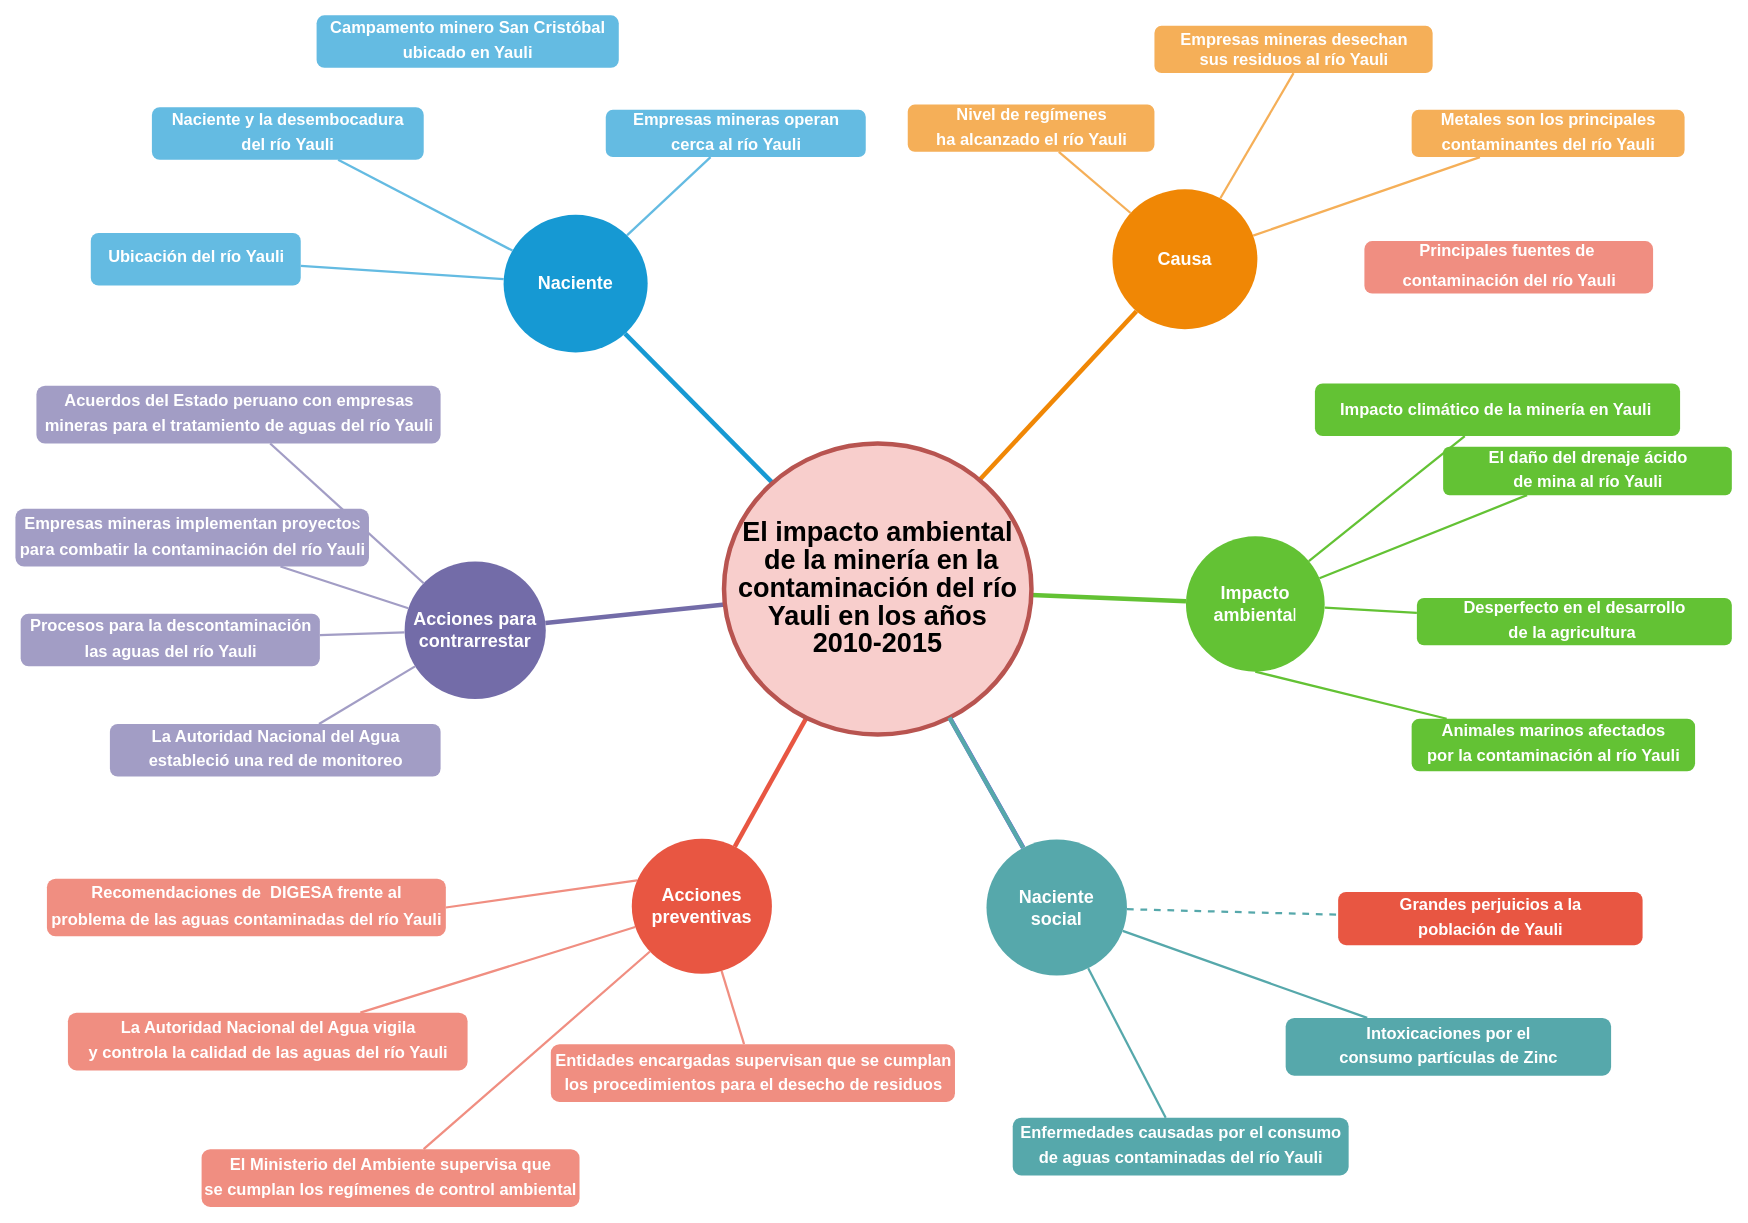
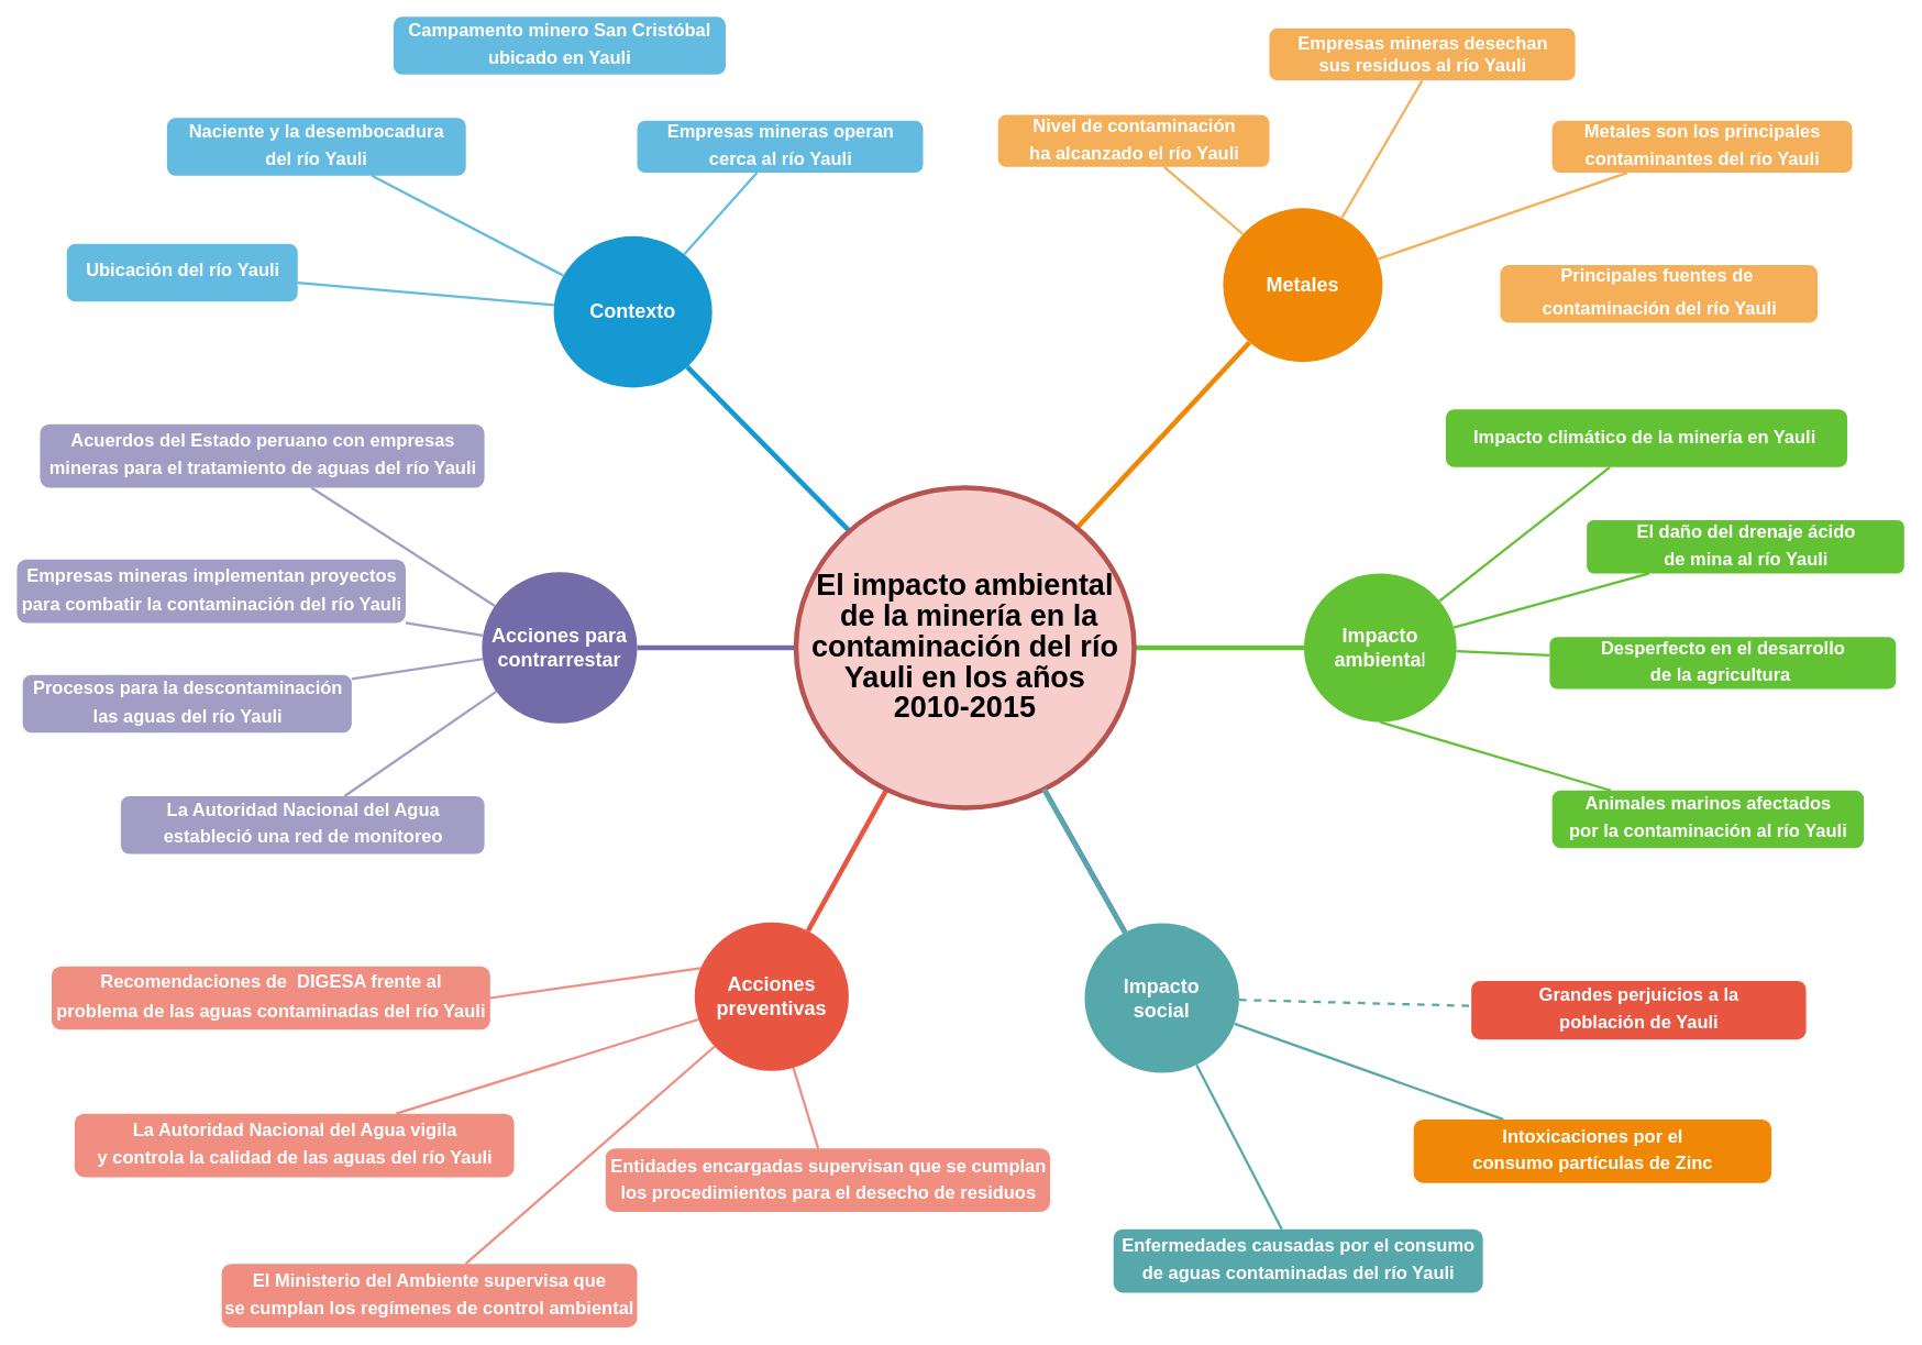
- <mxCell id="15" value="&lt;b&gt;&lt;span style=&quot;line-height: 107% ; font-family: &amp;#34;arial&amp;#34; , sans-serif&quot;&gt;&lt;font style=&quot;font-size: 22px&quot;&gt;Campamento minero San Cristóbal&lt;br&gt;&amp;nbsp;&amp;nbsp;&lt;br&gt;ubicado en Yauli&lt;/font&gt;&lt;/span&gt;&lt;/b&gt;" style="rounded=1;fillColor=#64BBE2;strokeColor=none;strokeWidth=3;shadow=0;html=1;fontColor=#FFFFFF;" parent="1" vertex="1"><mxGeometry x="421.64" y="20" width="403" height="70" as="geometry" /></mxCell>
+ <mxCell id="15" value="&lt;b&gt;&lt;span style=&quot;line-height: 107% ; font-family: &amp;#34;arial&amp;#34; , sans-serif&quot;&gt;&lt;font style=&quot;font-size: 22px&quot;&gt;Campamento minero San Cristóbal&lt;br&gt;&amp;nbsp;&amp;nbsp;&lt;br&gt;ubicado en Yauli&lt;/font&gt;&lt;/span&gt;&lt;/b&gt;" style="rounded=1;fillColor=#64BBE2;strokeColor=none;strokeWidth=3;shadow=0;html=1;fontColor=#FFFFFF;" parent="1" vertex="1"><mxGeometry x="476.64" y="20" width="403" height="70" as="geometry" /></mxCell>
- <mxCell id="20" value="&lt;span style=&quot;line-height: 107%&quot;&gt;&lt;font style=&quot;font-size: 22px&quot;&gt;&lt;font face=&quot;arial, sans-serif&quot;&gt;&lt;b&gt;Nivel de regímenes&lt;br&gt;&amp;nbsp;&amp;nbsp;&lt;/b&gt;&lt;/font&gt;&lt;br&gt;&lt;font face=&quot;arial, sans-serif&quot;&gt;&lt;b&gt;ha alcanzado el &lt;/b&gt;&lt;b&gt;río&lt;/b&gt;&lt;b&gt;&amp;nbsp;Yauli&lt;/b&gt;&lt;/font&gt;&lt;/font&gt;&lt;/span&gt;" style="rounded=1;fillColor=#f5af58;strokeColor=none;strokeWidth=3;shadow=0;html=1;fontColor=#FFFFFF;" parent="1" vertex="1"><mxGeometry x="1210" y="139" width="329" height="63" as="geometry" /></mxCell>
+ <mxCell id="20" value="&lt;span style=&quot;line-height: 107%&quot;&gt;&lt;font style=&quot;font-size: 22px&quot;&gt;&lt;font face=&quot;arial, sans-serif&quot;&gt;&lt;b&gt;Nivel de contaminación&lt;br&gt;&amp;nbsp;&amp;nbsp;&lt;/b&gt;&lt;/font&gt;&lt;br&gt;&lt;font face=&quot;arial, sans-serif&quot;&gt;&lt;b&gt;ha alcanzado el &lt;/b&gt;&lt;b&gt;río&lt;/b&gt;&lt;b&gt;&amp;nbsp;Yauli&lt;/b&gt;&lt;/font&gt;&lt;/font&gt;&lt;/span&gt;" style="rounded=1;fillColor=#f5af58;strokeColor=none;strokeWidth=3;shadow=0;html=1;fontColor=#FFFFFF;" parent="1" vertex="1"><mxGeometry x="1210" y="139" width="329" height="63" as="geometry" /></mxCell>
- <mxCell id="16" value="&lt;b&gt;&lt;span style=&quot;line-height: 107% ; font-family: &amp;#34;arial&amp;#34; , sans-serif&quot;&gt;&lt;font style=&quot;font-size: 22px&quot;&gt;Empresas mineras operan &lt;br&gt;&lt;br&gt;cerca al río Yauli&lt;/font&gt;&lt;/span&gt;&lt;/b&gt;" style="rounded=1;fillColor=#64BBE2;strokeColor=none;strokeWidth=3;shadow=0;html=1;fontColor=#FFFFFF;" parent="1" vertex="1"><mxGeometry x="807.28" y="146" width="346.72" height="63" as="geometry" /></mxCell>
+ <mxCell id="16" value="&lt;b&gt;&lt;span style=&quot;line-height: 107% ; font-family: &amp;#34;arial&amp;#34; , sans-serif&quot;&gt;&lt;font style=&quot;font-size: 22px&quot;&gt;Empresas mineras operan &lt;br&gt;&lt;br&gt;cerca al río Yauli&lt;/font&gt;&lt;/span&gt;&lt;/b&gt;" style="rounded=1;fillColor=#64BBE2;strokeColor=none;strokeWidth=3;shadow=0;html=1;fontColor=#FFFFFF;" parent="1" vertex="1"><mxGeometry x="772.28" y="146" width="346.72" height="63" as="geometry" /></mxCell>
- <mxCell id="13" value="&lt;span style=&quot;line-height: 107%&quot;&gt;&lt;font face=&quot;Arial, sans-serif&quot; style=&quot;font-size: 22px&quot;&gt;&lt;b&gt;Ubicación del &lt;/b&gt;&lt;b&gt;río&lt;/b&gt;&lt;b&gt;&amp;nbsp;Yauli&lt;/b&gt;&lt;/font&gt;&lt;/span&gt;" style="rounded=1;fillColor=#64BBE2;strokeColor=none;strokeWidth=3;shadow=0;html=1;fontColor=#FFFFFF;" parent="1" vertex="1"><mxGeometry x="120.5" y="310.25" width="280" height="70" as="geometry" /></mxCell>
+ <mxCell id="13" value="&lt;span style=&quot;line-height: 107%&quot;&gt;&lt;font face=&quot;Arial, sans-serif&quot; style=&quot;font-size: 22px&quot;&gt;&lt;b&gt;Ubicación del &lt;/b&gt;&lt;b&gt;río&lt;/b&gt;&lt;b&gt;&amp;nbsp;Yauli&lt;/b&gt;&lt;/font&gt;&lt;/span&gt;" style="rounded=1;fillColor=#64BBE2;strokeColor=none;strokeWidth=3;shadow=0;html=1;fontColor=#FFFFFF;" parent="1" vertex="1"><mxGeometry x="80.5" y="295.25" width="280" height="70" as="geometry" /></mxCell>
- <mxCell id="3" value="&lt;font style=&quot;font-size: 24px&quot;&gt;&lt;b&gt;Causa&lt;/b&gt;&lt;/font&gt;" style="ellipse;whiteSpace=wrap;html=1;shadow=0;fontFamily=Helvetica;fontSize=20;fontColor=#FFFFFF;align=center;strokeWidth=3;fillColor=#F08705;strokeColor=none;gradientColor=none;" parent="1" vertex="1"><mxGeometry x="1483" y="252" width="193.28" height="186.5" as="geometry" /></mxCell>
+ <mxCell id="3" value="&lt;font style=&quot;font-size: 24px&quot;&gt;&lt;b&gt;Metales&lt;/b&gt;&lt;/font&gt;" style="ellipse;whiteSpace=wrap;html=1;shadow=0;fontFamily=Helvetica;fontSize=20;fontColor=#FFFFFF;align=center;strokeWidth=3;fillColor=#F08705;strokeColor=none;gradientColor=none;" parent="1" vertex="1"><mxGeometry x="1483" y="252" width="193.28" height="186.5" as="geometry" /></mxCell>
- <mxCell id="22" value="&lt;b&gt;&lt;span style=&quot;line-height: 15.693px ; font-family: &amp;#34;arial&amp;#34; , sans-serif&quot;&gt;&lt;font style=&quot;font-size: 22px&quot;&gt;Principales fuentes de&amp;nbsp;&lt;br&gt;&lt;br&gt;contaminación del río Yauli&lt;/font&gt;&lt;/span&gt;&lt;/b&gt;" style="rounded=1;fillColor=#f08e81;strokeColor=none;strokeWidth=3;shadow=0;html=1;fontColor=#FFFFFF;" parent="1" vertex="1"><mxGeometry x="1819" y="321" width="385" height="70" as="geometry" /></mxCell>
+ <mxCell id="22" value="&lt;b&gt;&lt;span style=&quot;line-height: 15.693px ; font-family: &amp;#34;arial&amp;#34; , sans-serif&quot;&gt;&lt;font style=&quot;font-size: 22px&quot;&gt;Principales fuentes de&amp;nbsp;&lt;br&gt;&lt;br&gt;contaminación del río Yauli&lt;/font&gt;&lt;/span&gt;&lt;/b&gt;" style="rounded=1;fillColor=#f5af58;strokeColor=none;strokeWidth=3;shadow=0;html=1;fontColor=#FFFFFF;" parent="1" vertex="1"><mxGeometry x="1819" y="321" width="385" height="70" as="geometry" /></mxCell>
- <mxCell id="2" value="&lt;b&gt;&lt;font style=&quot;font-size: 24px&quot;&gt;Naciente&lt;/font&gt;&lt;/b&gt;" style="ellipse;whiteSpace=wrap;html=1;shadow=0;fontFamily=Helvetica;fontSize=20;fontColor=#FFFFFF;align=center;strokeWidth=3;fillColor=#1699D3;strokeColor=none;" parent="1" vertex="1"><mxGeometry x="671" y="286" width="192.15" height="183.5" as="geometry" /></mxCell>
+ <mxCell id="2" value="&lt;b&gt;&lt;font style=&quot;font-size: 24px&quot;&gt;Contexto&lt;/font&gt;&lt;/b&gt;" style="ellipse;whiteSpace=wrap;html=1;shadow=0;fontFamily=Helvetica;fontSize=20;fontColor=#FFFFFF;align=center;strokeWidth=3;fillColor=#1699D3;strokeColor=none;" parent="1" vertex="1"><mxGeometry x="671" y="286" width="192.15" height="183.5" as="geometry" /></mxCell>
- <mxCell id="26" value="&lt;b&gt;&lt;span style=&quot;line-height: 107% ; font-family: &amp;#34;arial&amp;#34; , sans-serif&quot;&gt;&lt;font style=&quot;font-size: 22px&quot;&gt;Impacto climático de la minería en Yauli&amp;nbsp;&lt;/font&gt;&lt;/span&gt;&lt;/b&gt;" style="rounded=1;strokeColor=none;strokeWidth=3;shadow=0;html=1;fontColor=#FFFFFF;fontSize=22;fillColor=#63C234;" parent="1" vertex="1"><mxGeometry x="1753" y="511" width="487" height="70" as="geometry" /></mxCell>
+ <mxCell id="26" value="&lt;b&gt;&lt;span style=&quot;line-height: 107% ; font-family: &amp;#34;arial&amp;#34; , sans-serif&quot;&gt;&lt;font style=&quot;font-size: 22px&quot;&gt;Impacto climático de la minería en Yauli&amp;nbsp;&lt;/font&gt;&lt;/span&gt;&lt;/b&gt;" style="rounded=1;strokeColor=none;strokeWidth=3;shadow=0;html=1;fontColor=#FFFFFF;fontSize=22;fillColor=#63C234;" parent="1" vertex="1"><mxGeometry x="1753" y="496" width="487" height="70" as="geometry" /></mxCell>
- <mxCell id="27" value="&lt;b&gt;&lt;span style=&quot;line-height: 107% ; font-family: &amp;#34;arial&amp;#34; , sans-serif&quot;&gt;&lt;font style=&quot;font-size: 22px&quot;&gt;El daño del drenaje ácido &lt;br&gt;&lt;br&gt;de mina al río Yauli&lt;/font&gt;&lt;/span&gt;&lt;/b&gt;" style="rounded=1;strokeColor=none;strokeWidth=3;shadow=0;html=1;fontColor=#FFFFFF;arcSize=13;fillColor=#63C234;" parent="1" vertex="1"><mxGeometry x="1924" y="595.31" width="385" height="64.5" as="geometry" /></mxCell>
+ <mxCell id="27" value="&lt;b&gt;&lt;span style=&quot;line-height: 107% ; font-family: &amp;#34;arial&amp;#34; , sans-serif&quot;&gt;&lt;font style=&quot;font-size: 22px&quot;&gt;El daño del drenaje ácido &lt;br&gt;&lt;br&gt;de mina al río Yauli&lt;/font&gt;&lt;/span&gt;&lt;/b&gt;" style="rounded=1;strokeColor=none;strokeWidth=3;shadow=0;html=1;fontColor=#FFFFFF;arcSize=13;fillColor=#63C234;" parent="1" vertex="1"><mxGeometry x="1924" y="630.31" width="385" height="64.5" as="geometry" /></mxCell>
- <mxCell id="4" value="&lt;font style=&quot;font-size: 24px&quot;&gt;&lt;b&gt;Impacto &lt;br&gt;ambienta&lt;/b&gt;l&lt;/font&gt;" style="ellipse;whiteSpace=wrap;html=1;shadow=0;fontFamily=Helvetica;fontSize=20;fontColor=#FFFFFF;align=center;strokeWidth=3;strokeColor=none;fillColor=#63C234;" parent="1" vertex="1"><mxGeometry x="1581" y="714.81" width="185" height="180.38" as="geometry" /></mxCell>
+ <mxCell id="4" value="&lt;font style=&quot;font-size: 24px&quot;&gt;&lt;b&gt;Impacto &lt;br&gt;ambienta&lt;/b&gt;l&lt;/font&gt;" style="ellipse;whiteSpace=wrap;html=1;shadow=0;fontFamily=Helvetica;fontSize=20;fontColor=#FFFFFF;align=center;strokeWidth=3;strokeColor=none;fillColor=#63C234;" parent="1" vertex="1"><mxGeometry x="1581" y="694.81" width="185" height="180.38" as="geometry" /></mxCell>
- <mxCell id="28" value="&lt;b&gt;&lt;span style=&quot;line-height: 107% ; font-family: &amp;#34;arial&amp;#34; , sans-serif&quot;&gt;&lt;font style=&quot;font-size: 22px&quot;&gt;Desperfecto en el desarrollo &lt;br&gt;&lt;br&gt;de la agricultura&amp;nbsp;&lt;/font&gt;&lt;/span&gt;&lt;/b&gt;" style="rounded=1;strokeColor=none;strokeWidth=3;shadow=0;html=1;fontColor=#FFFFFF;fillColor=#63C234;" parent="1" vertex="1"><mxGeometry x="1889" y="797" width="420" height="63" as="geometry" /></mxCell>
+ <mxCell id="28" value="&lt;b&gt;&lt;span style=&quot;line-height: 107% ; font-family: &amp;#34;arial&amp;#34; , sans-serif&quot;&gt;&lt;font style=&quot;font-size: 22px&quot;&gt;Desperfecto en el desarrollo &lt;br&gt;&lt;br&gt;de la agricultura&amp;nbsp;&lt;/font&gt;&lt;/span&gt;&lt;/b&gt;" style="rounded=1;strokeColor=none;strokeWidth=3;shadow=0;html=1;fontColor=#FFFFFF;fillColor=#63C234;" parent="1" vertex="1"><mxGeometry x="1879" y="772" width="420" height="63" as="geometry" /></mxCell>
- <mxCell id="45" value="&lt;b&gt;&lt;font style=&quot;font-size: 24px&quot;&gt;Acciones para contrarrestar&lt;/font&gt;&lt;/b&gt;" style="ellipse;whiteSpace=wrap;html=1;shadow=0;fontFamily=Helvetica;fontSize=20;fontColor=#FFFFFF;align=center;strokeWidth=3;fillColor=#736ca8;strokeColor=none;" parent="1" vertex="1"><mxGeometry x="539" y="748.25" width="188.28" height="183.5" as="geometry" /></mxCell>
+ <mxCell id="45" value="&lt;b&gt;&lt;font style=&quot;font-size: 24px&quot;&gt;Acciones para contrarrestar&lt;/font&gt;&lt;/b&gt;" style="ellipse;whiteSpace=wrap;html=1;shadow=0;fontFamily=Helvetica;fontSize=20;fontColor=#FFFFFF;align=center;strokeWidth=3;fillColor=#736ca8;strokeColor=none;" parent="1" vertex="1"><mxGeometry x="584" y="693.25" width="188.28" height="183.5" as="geometry" /></mxCell>
- <mxCell id="5" value="&lt;font style=&quot;font-size: 24px&quot;&gt;&lt;b&gt;Naciente &lt;br&gt;social&lt;/b&gt;&lt;/font&gt;" style="ellipse;whiteSpace=wrap;html=1;shadow=0;fontFamily=Helvetica;fontSize=20;fontColor=#FFFFFF;align=center;strokeWidth=3;strokeColor=none;fillColor=#56A8AB;" parent="1" vertex="1"><mxGeometry x="1315" y="1119" width="187.35" height="181.5" as="geometry" /></mxCell>
+ <mxCell id="5" value="&lt;font style=&quot;font-size: 24px&quot;&gt;&lt;b&gt;Impacto &lt;br&gt;social&lt;/b&gt;&lt;/font&gt;" style="ellipse;whiteSpace=wrap;html=1;shadow=0;fontFamily=Helvetica;fontSize=20;fontColor=#FFFFFF;align=center;strokeWidth=3;strokeColor=none;fillColor=#56A8AB;" parent="1" vertex="1"><mxGeometry x="1315" y="1119" width="187.35" height="181.5" as="geometry" /></mxCell>
- <mxCell id="33" value="&lt;b&gt;&lt;span style=&quot;line-height: 107% ; font-family: &amp;#34;arial&amp;#34; , sans-serif&quot;&gt;&lt;font style=&quot;font-size: 22px&quot;&gt;Intoxicaciones por el &lt;br&gt;&lt;br&gt;consumo partículas de Zinc&lt;/font&gt;&lt;/span&gt;&lt;/b&gt;" style="rounded=1;strokeColor=none;strokeWidth=3;shadow=0;html=1;fontColor=#FFFFFF;fillColor=#56A8AB;" parent="1" vertex="1"><mxGeometry x="1714" y="1357" width="434" height="77" as="geometry" /></mxCell>
+ <mxCell id="33" value="&lt;b&gt;&lt;span style=&quot;line-height: 107% ; font-family: &amp;#34;arial&amp;#34; , sans-serif&quot;&gt;&lt;font style=&quot;font-size: 22px&quot;&gt;Intoxicaciones por el &lt;br&gt;&lt;br&gt;consumo partículas de Zinc&lt;/font&gt;&lt;/span&gt;&lt;/b&gt;" style="rounded=1;strokeColor=none;strokeWidth=3;shadow=0;html=1;fontColor=#FFFFFF;fillColor=#f08705;" parent="1" vertex="1"><mxGeometry x="1714" y="1357" width="434" height="77" as="geometry" /></mxCell>
